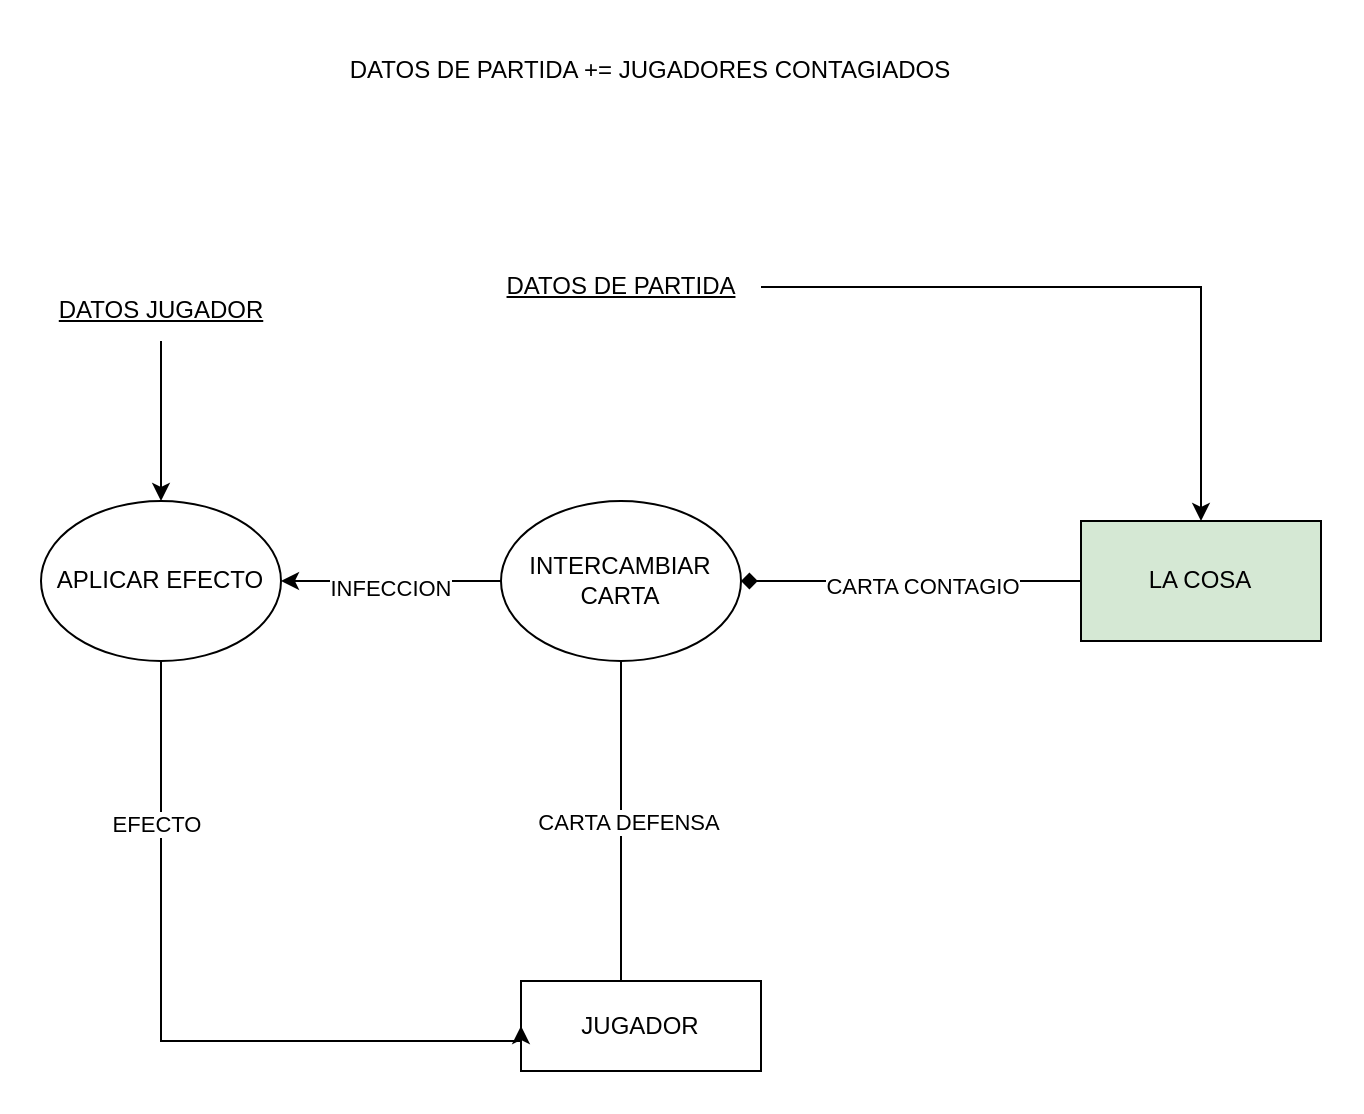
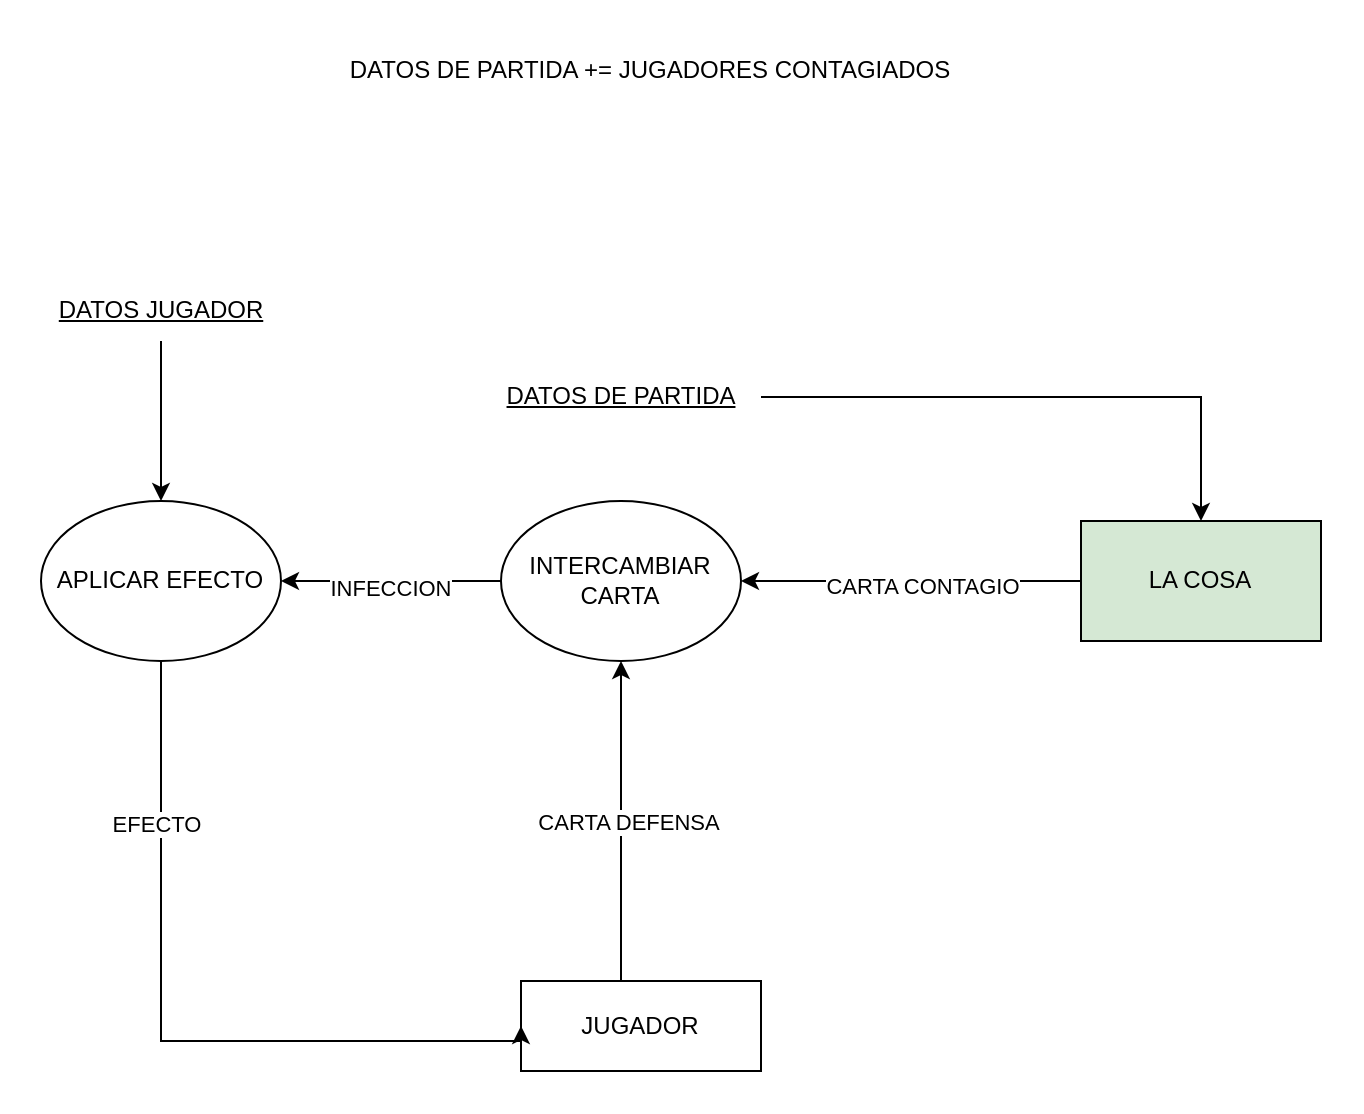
- <mxCell id="12" value="&lt;u&gt;DATOS DE PARTIDA&lt;br&gt;&lt;/u&gt;" style="text;html=1;align=center;verticalAlign=middle;resizable=0;points=[];autosize=1;strokeColor=none;fillColor=none;" vertex="1" parent="1"><mxGeometry x="240" y="128" width="140" height="30" as="geometry" /></mxCell>
+ <mxCell id="12" value="&lt;u&gt;DATOS DE PARTIDA&lt;br&gt;&lt;/u&gt;" style="text;html=1;align=center;verticalAlign=middle;resizable=0;points=[];autosize=1;strokeColor=none;fillColor=none;" vertex="1" parent="1"><mxGeometry x="240" y="183" width="140" height="30" as="geometry" /></mxCell>
- <mxCell id="5" style="edgeStyle=orthogonalEdgeStyle;rounded=0;orthogonalLoop=1;jettySize=auto;html=1;entryX=1;entryY=0.5;entryDx=0;entryDy=0;endArrow=diamond;" edge="1" parent="1" source="7" target="10"><mxGeometry relative="1" as="geometry" /></mxCell>
+ <mxCell id="5" style="edgeStyle=orthogonalEdgeStyle;rounded=0;orthogonalLoop=1;jettySize=auto;html=1;entryX=1;entryY=0.5;entryDx=0;entryDy=0;" edge="1" parent="1" source="7" target="10"><mxGeometry relative="1" as="geometry" /></mxCell>
- <mxCell id="2" style="edgeStyle=orthogonalEdgeStyle;rounded=0;orthogonalLoop=1;jettySize=auto;html=1;entryX=0.5;entryY=1;entryDx=0;entryDy=0;endArrow=none;" edge="1" parent="1" source="4" target="10"><mxGeometry relative="1" as="geometry"><Array as="points"><mxPoint x="310" y="450" /><mxPoint x="310" y="450" /></Array></mxGeometry></mxCell>
+ <mxCell id="2" style="edgeStyle=orthogonalEdgeStyle;rounded=0;orthogonalLoop=1;jettySize=auto;html=1;entryX=0.5;entryY=1;entryDx=0;entryDy=0;" edge="1" parent="1" source="4" target="10"><mxGeometry relative="1" as="geometry"><Array as="points"><mxPoint x="310" y="450" /><mxPoint x="310" y="450" /></Array></mxGeometry></mxCell>
